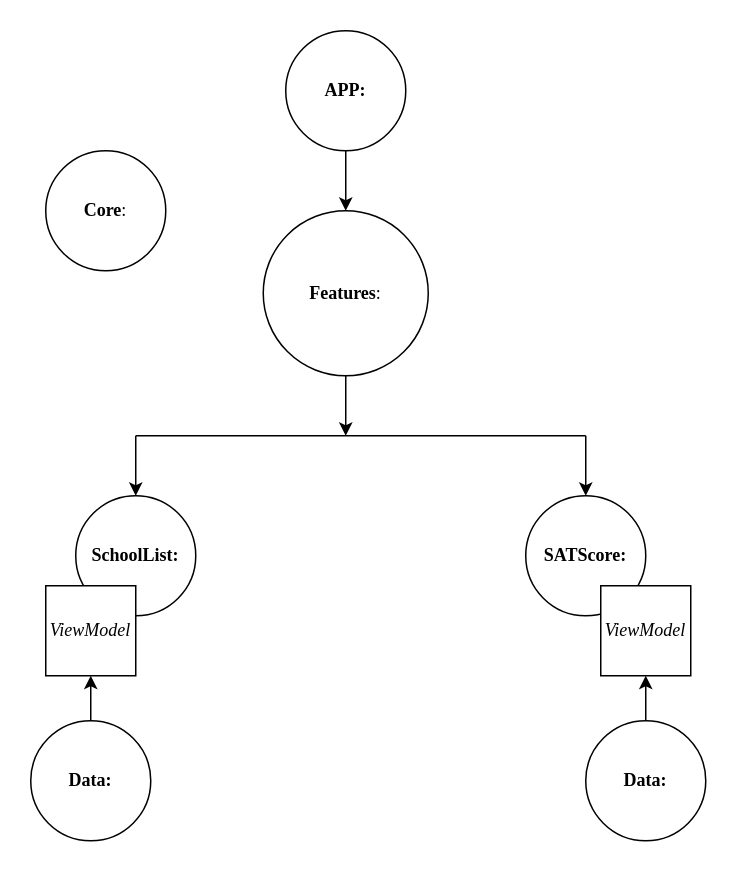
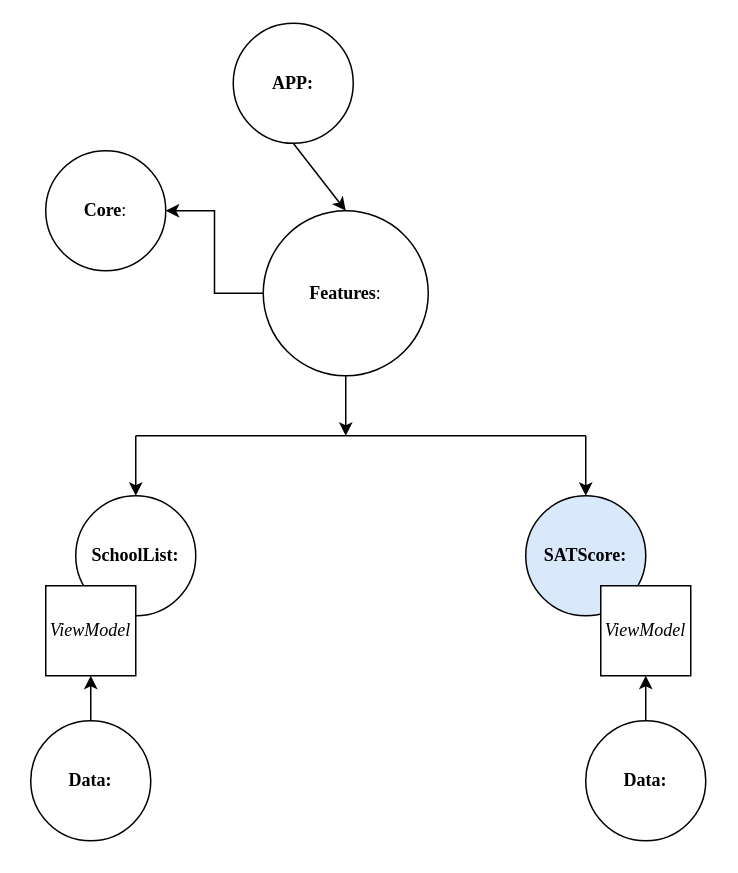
- <mxCell id="2" value="&lt;b&gt;APP:&lt;/b&gt;" style="ellipse;whiteSpace=wrap;html=1;aspect=fixed;fontFamily=Times New Roman;" vertex="1" parent="1"><mxGeometry x="190" y="20" width="80" height="80" as="geometry" /></mxCell>
+ <mxCell id="2" value="&lt;b&gt;APP:&lt;/b&gt;" style="ellipse;whiteSpace=wrap;html=1;aspect=fixed;fontFamily=Times New Roman;" vertex="1" parent="1"><mxGeometry x="155" y="15" width="80" height="80" as="geometry" /></mxCell>
+ <mxCell id="4" value="" style="edgeStyle=orthogonalEdgeStyle;rounded=0;orthogonalLoop=1;jettySize=auto;html=1;fontFamily=Times New Roman;" edge="1" parent="1" source="5" target="18"><mxGeometry relative="1" as="geometry"><mxPoint x="95" y="195" as="targetPoint" /></mxGeometry></mxCell>
- <mxCell id="9" value="&lt;b&gt;SATScore:&lt;/b&gt;" style="ellipse;whiteSpace=wrap;html=1;aspect=fixed;fontFamily=Times New Roman;" vertex="1" parent="1"><mxGeometry x="350" y="330" width="80" height="80" as="geometry" /></mxCell>
+ <mxCell id="9" value="&lt;b&gt;SATScore:&lt;/b&gt;" style="ellipse;whiteSpace=wrap;html=1;aspect=fixed;fontFamily=Times New Roman;fillColor=#dae8fc;" vertex="1" parent="1"><mxGeometry x="350" y="330" width="80" height="80" as="geometry" /></mxCell>
